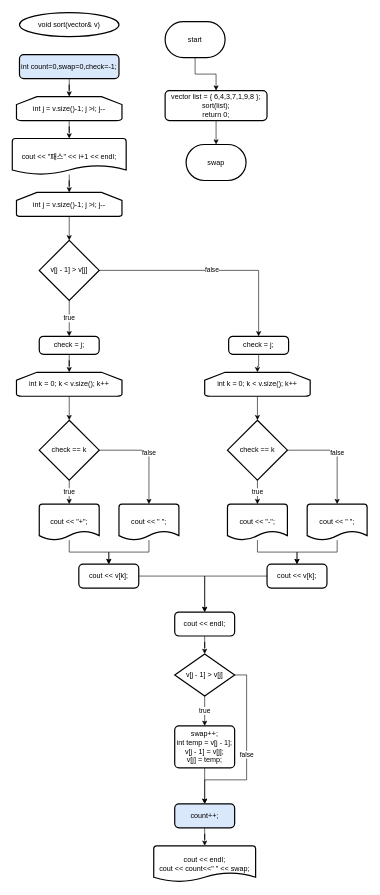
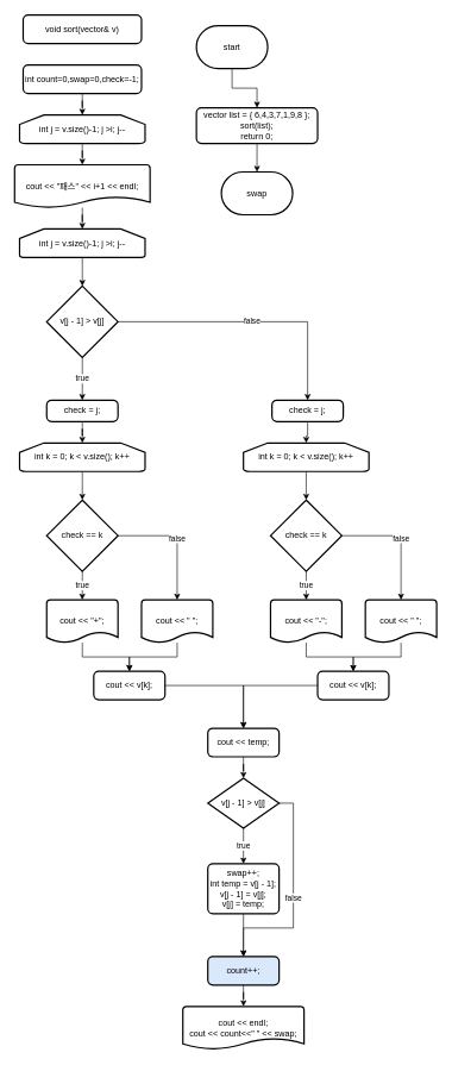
- <mxCell id="6" value="void sort(vector&lt;int&gt;&amp; v)" style="ellipse;whiteSpace=wrap;html=1;absoluteArcSize=1;arcSize=14;strokeWidth=2;" vertex="1" parent="1"><mxGeometry x="32" y="20" width="166" height="40" as="geometry" /></mxCell>
+ <mxCell id="6" value="void sort(vector&lt;int&gt;&amp; v)" style="rounded=1;whiteSpace=wrap;html=1;absoluteArcSize=1;arcSize=14;strokeWidth=2;" vertex="1" parent="1"><mxGeometry x="32" y="20" width="166" height="40" as="geometry" /></mxCell>
- <mxCell id="9" value="int count=0,swap=0,check=-1;" style="rounded=1;whiteSpace=wrap;html=1;absoluteArcSize=1;arcSize=14;strokeWidth=2;fillColor=#dae8fc;" vertex="1" parent="1"><mxGeometry x="32" y="90" width="166" height="40" as="geometry" /></mxCell>
+ <mxCell id="9" value="int count=0,swap=0,check=-1;" style="rounded=1;whiteSpace=wrap;html=1;absoluteArcSize=1;arcSize=14;strokeWidth=2;" vertex="1" parent="1"><mxGeometry x="32" y="90" width="166" height="40" as="geometry" /></mxCell>
- <mxCell id="46" value="cout &lt;&lt; endl;" style="rounded=1;whiteSpace=wrap;html=1;absoluteArcSize=1;arcSize=14;strokeWidth=2;" vertex="1" parent="1"><mxGeometry x="291" y="1020" width="100" height="40" as="geometry" /></mxCell>
+ <mxCell id="46" value="cout &lt;&lt; temp;" style="rounded=1;whiteSpace=wrap;html=1;absoluteArcSize=1;arcSize=14;strokeWidth=2;" vertex="1" parent="1"><mxGeometry x="291" y="1020" width="100" height="40" as="geometry" /></mxCell>
